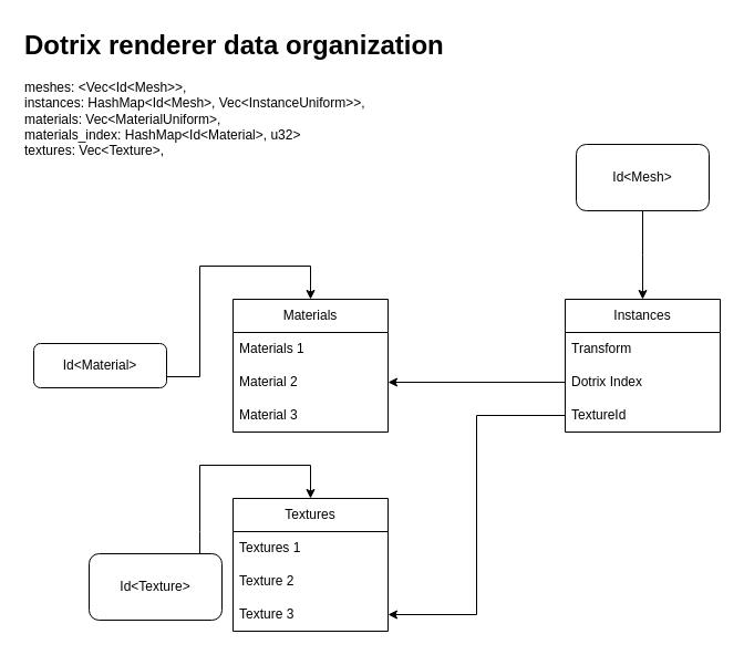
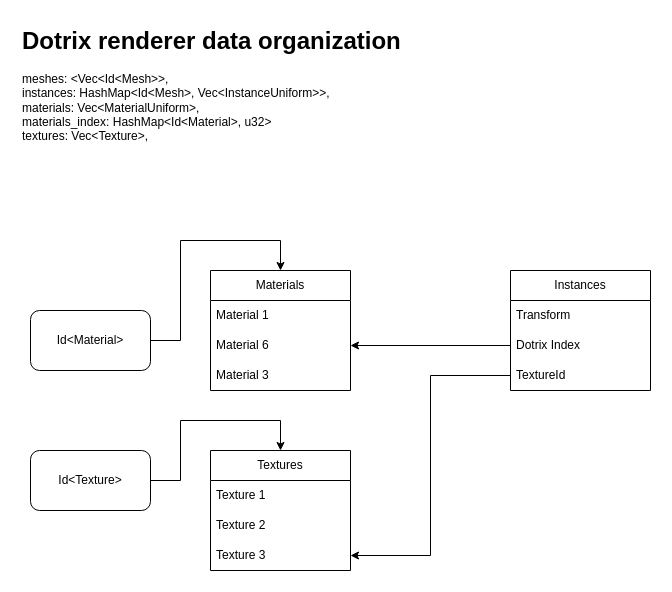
- <mxCell id="3" value="Id&amp;lt;Mesh&amp;gt;" style="rounded=1;whiteSpace=wrap;html=1;" vertex="1" parent="1"><mxGeometry x="520" y="130" width="120" height="60" as="geometry" /></mxCell>
- <mxCell id="2" style="edgeStyle=orthogonalEdgeStyle;rounded=0;orthogonalLoop=1;jettySize=auto;html=1;entryX=0.5;entryY=0;entryDx=0;entryDy=0;" edge="1" parent="1" source="3" target="4"><mxGeometry relative="1" as="geometry"><Array as="points"><mxPoint x="580" y="230" /><mxPoint x="580" y="230" /></Array></mxGeometry></mxCell>
- <mxCell id="9" value="Materials 1" style="text;strokeColor=none;fillColor=none;align=left;verticalAlign=middle;spacingLeft=4;spacingRight=4;overflow=hidden;points=[[0,0.5],[1,0.5]];portConstraint=eastwest;rotatable=0;whiteSpace=wrap;html=1;" vertex="1" parent="8"><mxGeometry y="30" width="140" height="30" as="geometry" /></mxCell>
+ <mxCell id="9" value="Material 1" style="text;strokeColor=none;fillColor=none;align=left;verticalAlign=middle;spacingLeft=4;spacingRight=4;overflow=hidden;points=[[0,0.5],[1,0.5]];portConstraint=eastwest;rotatable=0;whiteSpace=wrap;html=1;" vertex="1" parent="8"><mxGeometry y="30" width="140" height="30" as="geometry" /></mxCell>
- <mxCell id="13" value="Id&amp;lt;Material&amp;gt;" style="rounded=1;whiteSpace=wrap;html=1;" vertex="1" parent="1"><mxGeometry x="30" y="310" width="120" height="40" as="geometry" /></mxCell>
+ <mxCell id="13" value="Id&amp;lt;Material&amp;gt;" style="rounded=1;whiteSpace=wrap;html=1;" vertex="1" parent="1"><mxGeometry x="30" y="310" width="120" height="60" as="geometry" /></mxCell>
- <mxCell id="10" value="Material 2" style="text;strokeColor=none;fillColor=none;align=left;verticalAlign=middle;spacingLeft=4;spacingRight=4;overflow=hidden;points=[[0,0.5],[1,0.5]];portConstraint=eastwest;rotatable=0;whiteSpace=wrap;html=1;" vertex="1" parent="8"><mxGeometry y="60" width="140" height="30" as="geometry" /></mxCell>
+ <mxCell id="10" value="Material 6" style="text;strokeColor=none;fillColor=none;align=left;verticalAlign=middle;spacingLeft=4;spacingRight=4;overflow=hidden;points=[[0,0.5],[1,0.5]];portConstraint=eastwest;rotatable=0;whiteSpace=wrap;html=1;" vertex="1" parent="8"><mxGeometry y="60" width="140" height="30" as="geometry" /></mxCell>
- <mxCell id="17" value="Textures 1" style="text;strokeColor=none;fillColor=none;align=left;verticalAlign=middle;spacingLeft=4;spacingRight=4;overflow=hidden;points=[[0,0.5],[1,0.5]];portConstraint=eastwest;rotatable=0;whiteSpace=wrap;html=1;" vertex="1" parent="16"><mxGeometry y="30" width="140" height="30" as="geometry" /></mxCell>
+ <mxCell id="17" value="Texture 1" style="text;strokeColor=none;fillColor=none;align=left;verticalAlign=middle;spacingLeft=4;spacingRight=4;overflow=hidden;points=[[0,0.5],[1,0.5]];portConstraint=eastwest;rotatable=0;whiteSpace=wrap;html=1;" vertex="1" parent="16"><mxGeometry y="30" width="140" height="30" as="geometry" /></mxCell>
- <mxCell id="15" value="Id&amp;lt;Texture&amp;gt;" style="rounded=1;whiteSpace=wrap;html=1;" vertex="1" parent="1"><mxGeometry x="80" y="500" width="120" height="60" as="geometry" /></mxCell>
+ <mxCell id="15" value="Id&amp;lt;Texture&amp;gt;" style="rounded=1;whiteSpace=wrap;html=1;" vertex="1" parent="1"><mxGeometry x="30" y="450" width="120" height="60" as="geometry" /></mxCell>
